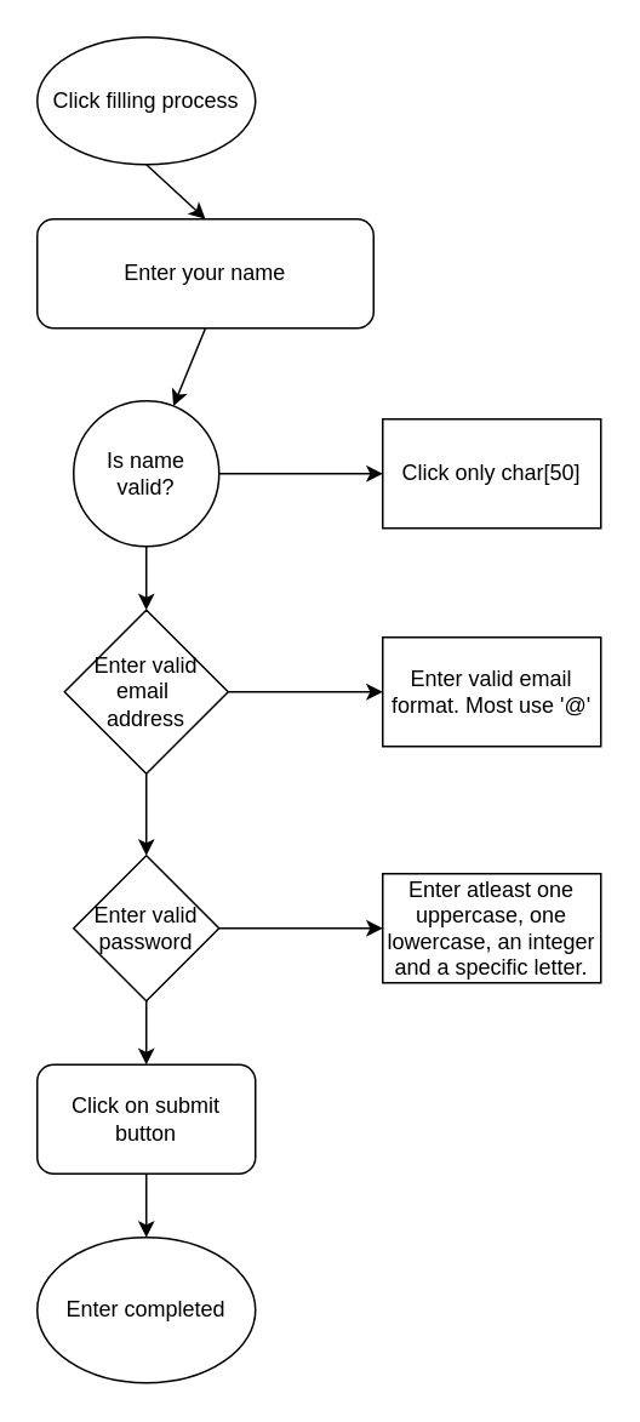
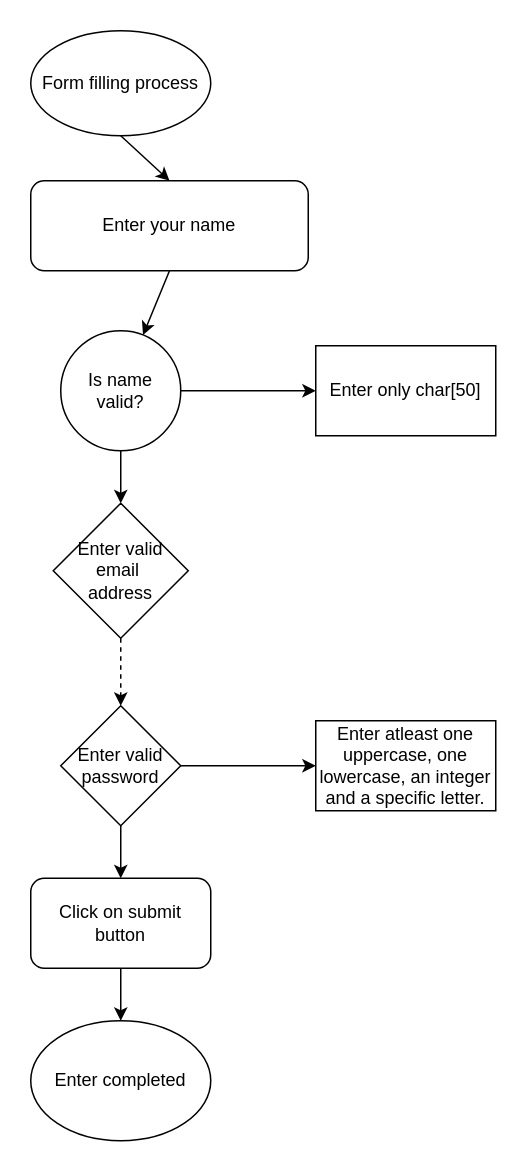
- <mxCell id="2" value="Click filling process" style="ellipse;whiteSpace=wrap;html=1;align=center;" vertex="1" parent="1"><mxGeometry x="20" y="20" width="120" height="70" as="geometry" /></mxCell>
+ <mxCell id="2" value="Form filling process" style="ellipse;whiteSpace=wrap;html=1;align=center;" vertex="1" parent="1"><mxGeometry x="20" y="20" width="120" height="70" as="geometry" /></mxCell>
- <mxCell id="5" value="Click only char[50]" style="rounded=0;whiteSpace=wrap;html=1;" vertex="1" parent="1"><mxGeometry x="210" y="230" width="120" height="60" as="geometry" /></mxCell>
+ <mxCell id="5" value="Enter only char[50]" style="rounded=0;whiteSpace=wrap;html=1;" vertex="1" parent="1"><mxGeometry x="210" y="230" width="120" height="60" as="geometry" /></mxCell>
- <mxCell id="16" value="" style="endArrow=classic;html=1;rounded=0;exitX=1;exitY=0.5;exitDx=0;exitDy=0;entryX=0;entryY=0.5;entryDx=0;entryDy=0;" edge="1" parent="1" source="6" target="7"><mxGeometry width="50" height="50" relative="1" as="geometry"><mxPoint x="150" y="450" as="sourcePoint" /><mxPoint x="200" y="400" as="targetPoint" /></mxGeometry></mxCell>
- <mxCell id="7" value="Enter valid email format. Most use '@'" style="rounded=0;whiteSpace=wrap;html=1;" vertex="1" parent="1"><mxGeometry x="210" y="350" width="120" height="60" as="geometry" /></mxCell>
- <mxCell id="17" value="" style="endArrow=classic;html=1;rounded=0;entryX=0.5;entryY=0;entryDx=0;entryDy=0;exitX=0.5;exitY=1;exitDx=0;exitDy=0;" edge="1" parent="1" source="6" target="8"><mxGeometry width="50" height="50" relative="1" as="geometry"><mxPoint x="30" y="480" as="sourcePoint" /><mxPoint x="80" y="430" as="targetPoint" /></mxGeometry></mxCell>
+ <mxCell id="17" value="" style="endArrow=classic;html=1;rounded=0;entryX=0.5;entryY=0;entryDx=0;entryDy=0;exitX=0.5;exitY=1;exitDx=0;exitDy=0;dashed=1;" edge="1" parent="1" source="6" target="8"><mxGeometry width="50" height="50" relative="1" as="geometry"><mxPoint x="30" y="480" as="sourcePoint" /><mxPoint x="80" y="430" as="targetPoint" /></mxGeometry></mxCell>
